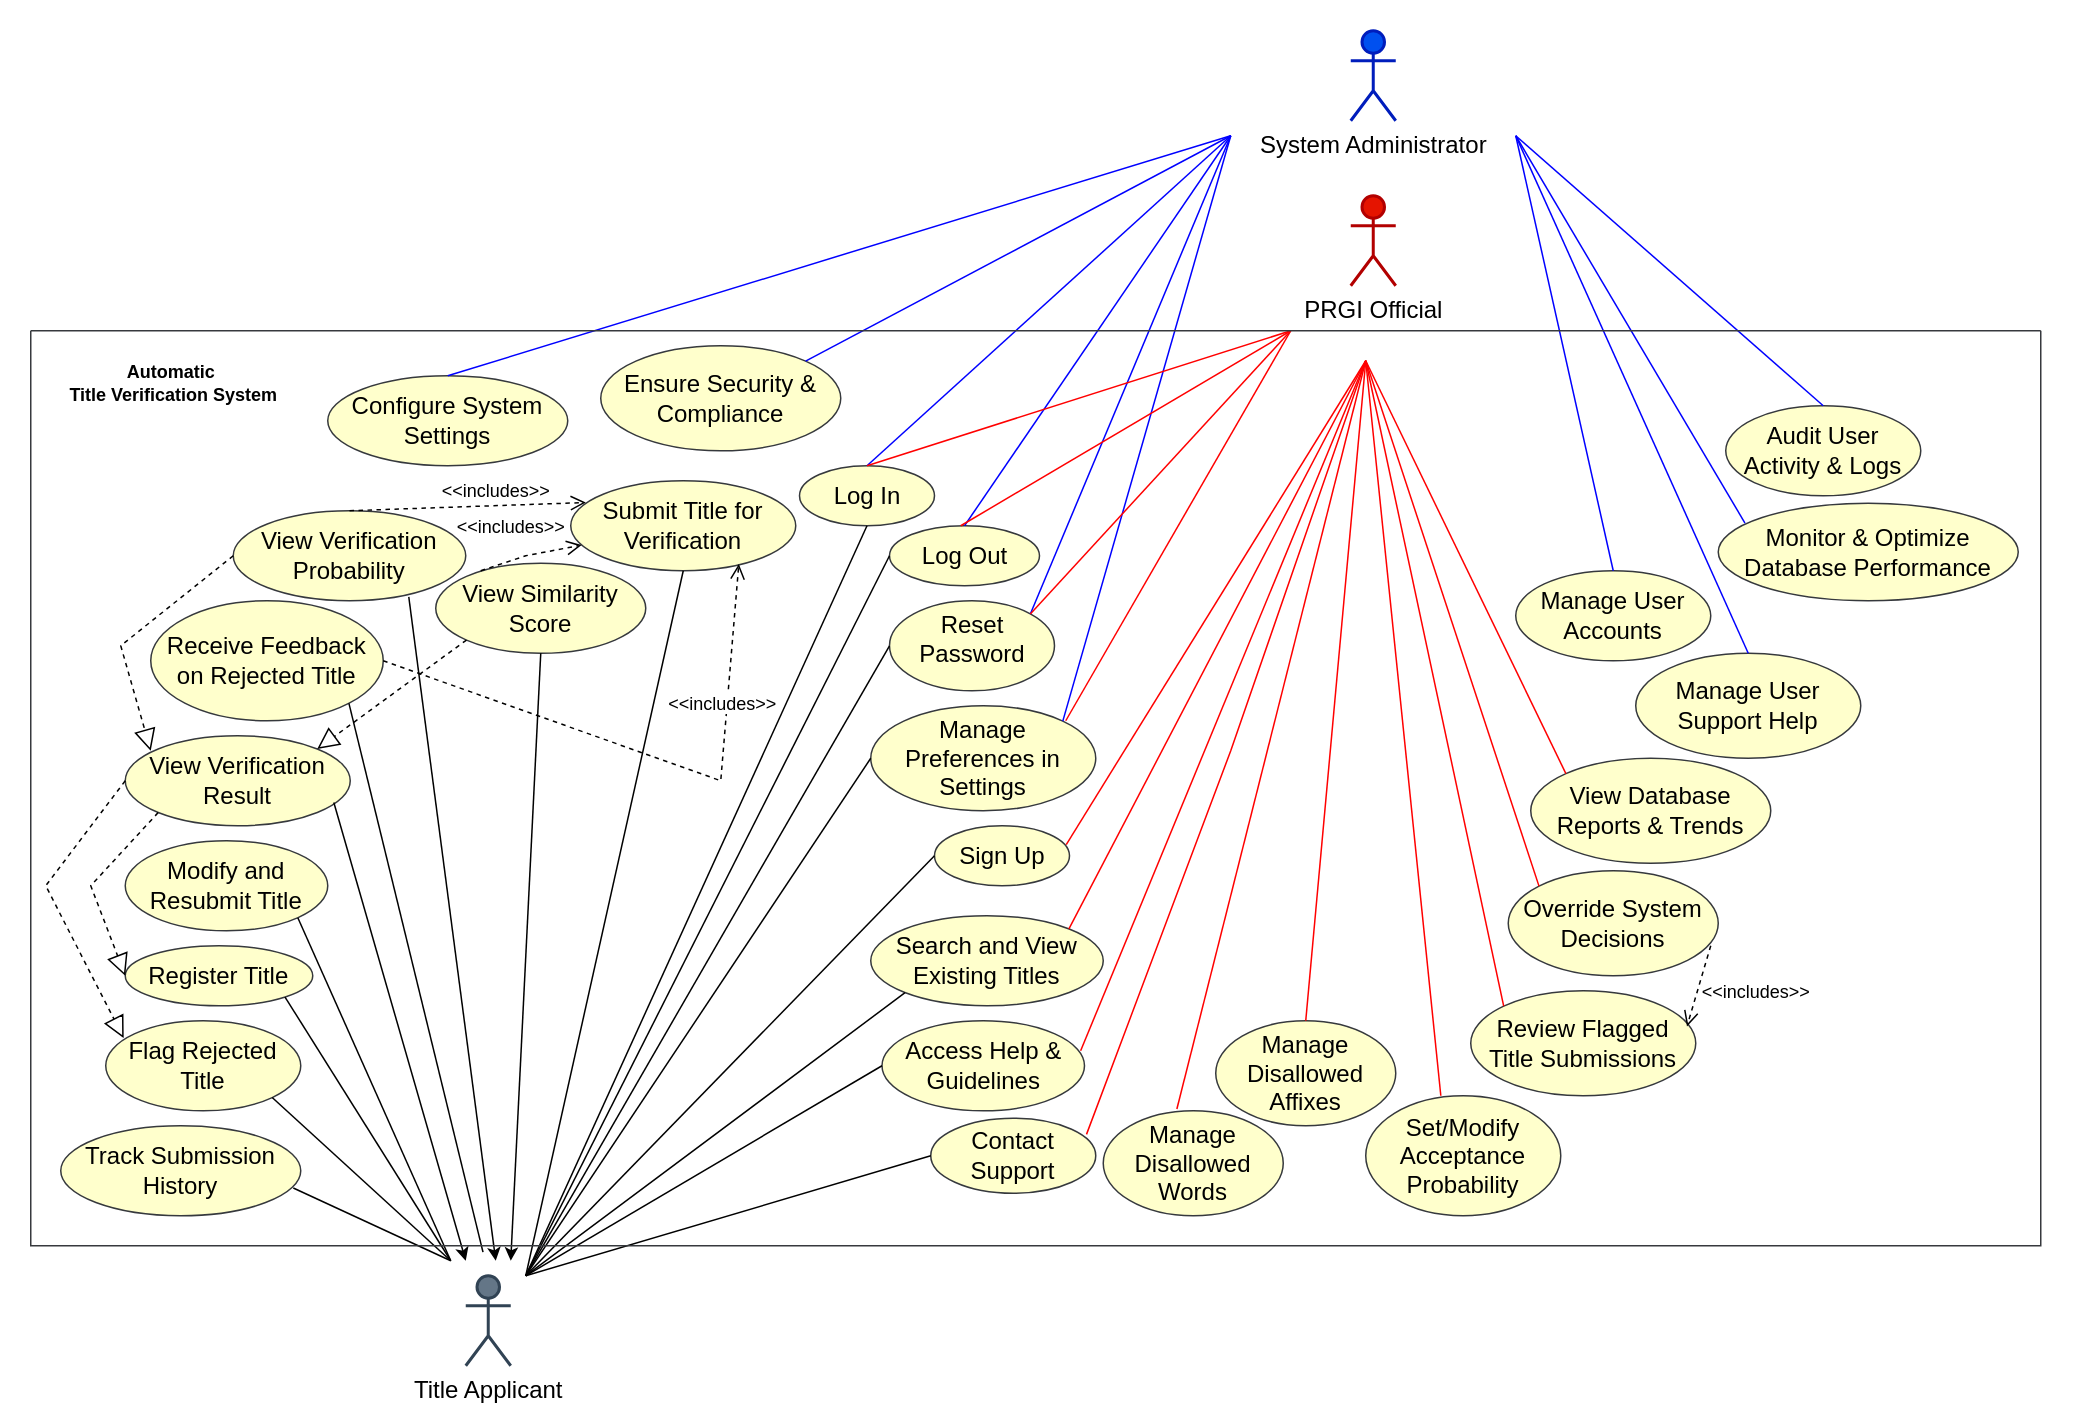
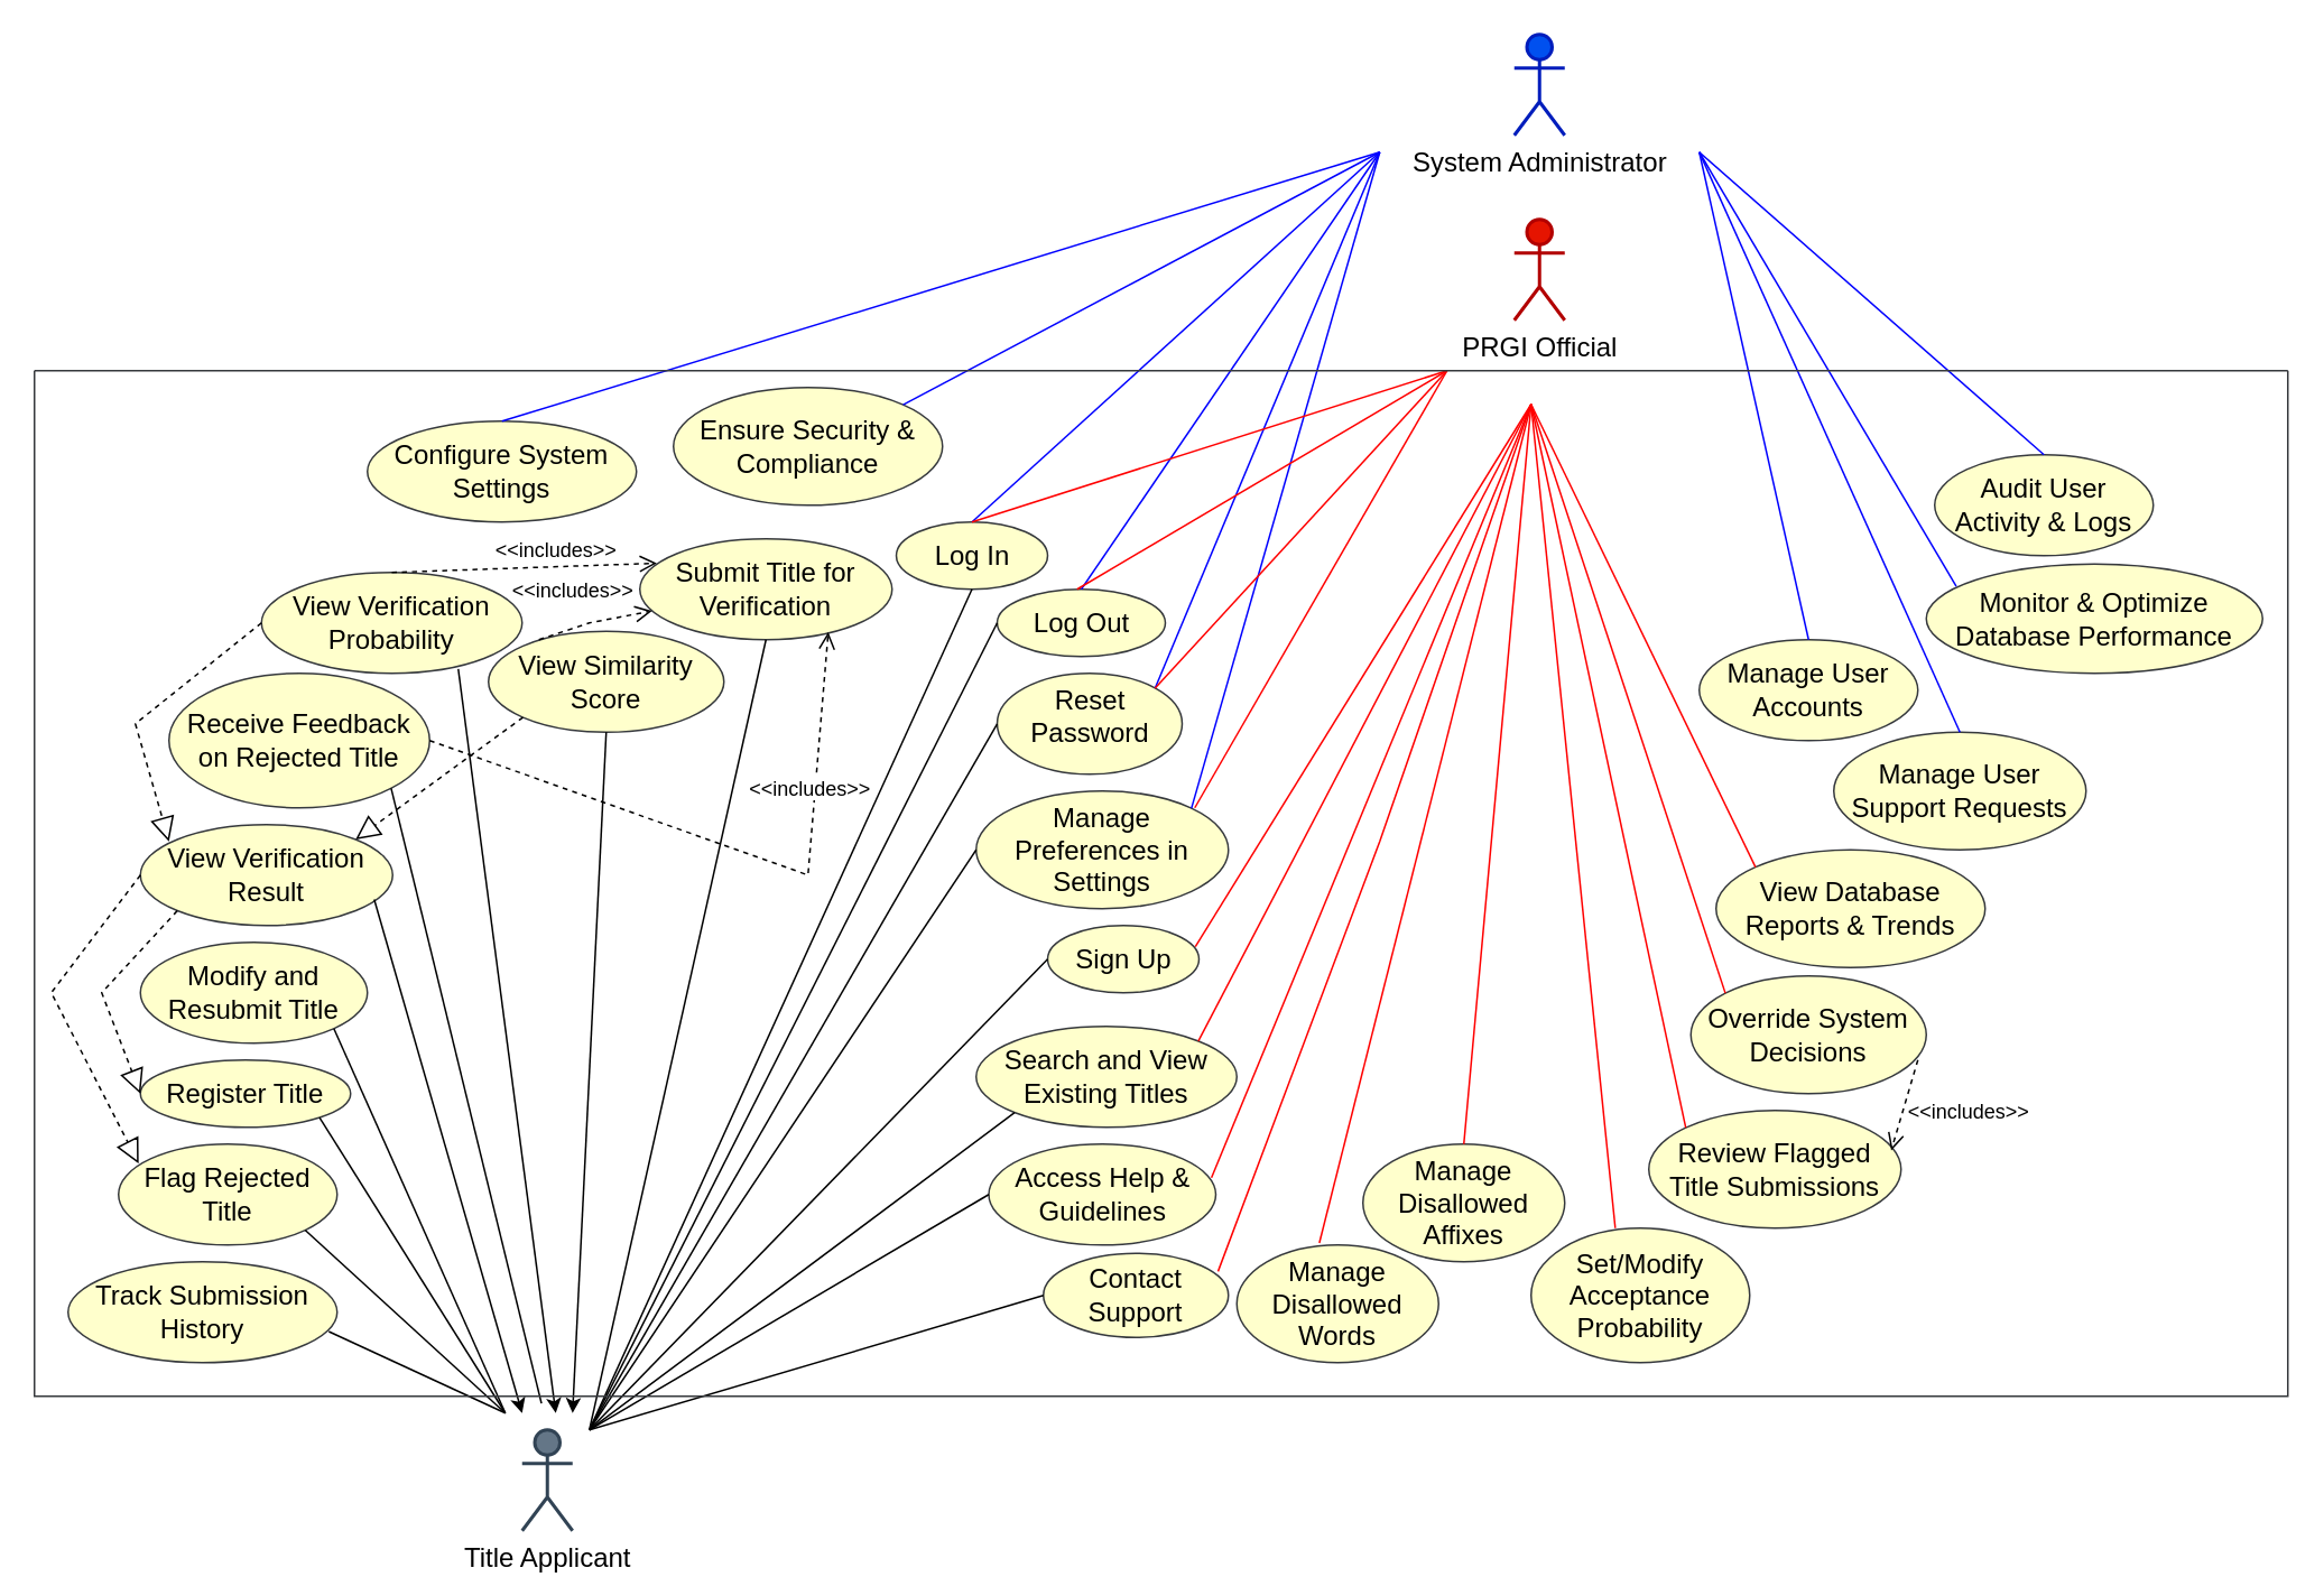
- <mxCell id="76" value="Automatic&amp;nbsp;&lt;div&gt;Title Verification System&lt;/div&gt;" style="text;strokeColor=none;fillColor=none;html=1;fontSize=12;fontStyle=1;verticalAlign=middle;align=center;fontFamily=Helvetica;fontColor=default;" vertex="1" parent="75"><mxGeometry x="10" y="20" width="170" height="30" as="geometry" /></mxCell>
- <mxCell id="22" value="Manage User Support Help" style="ellipse;whiteSpace=wrap;html=1;strokeWidth=1;align=center;verticalAlign=middle;fontFamily=Helvetica;fontSize=16;fillColor=#FFFFCC;strokeColor=#36393d;" vertex="1" parent="1"><mxGeometry x="1090" y="435" width="150" height="70" as="geometry" /></mxCell>
+ <mxCell id="22" value="Manage User Support Requests" style="ellipse;whiteSpace=wrap;html=1;strokeWidth=1;align=center;verticalAlign=middle;fontFamily=Helvetica;fontSize=16;fillColor=#FFFFCC;strokeColor=#36393d;" vertex="1" parent="1"><mxGeometry x="1090" y="435" width="150" height="70" as="geometry" /></mxCell>
